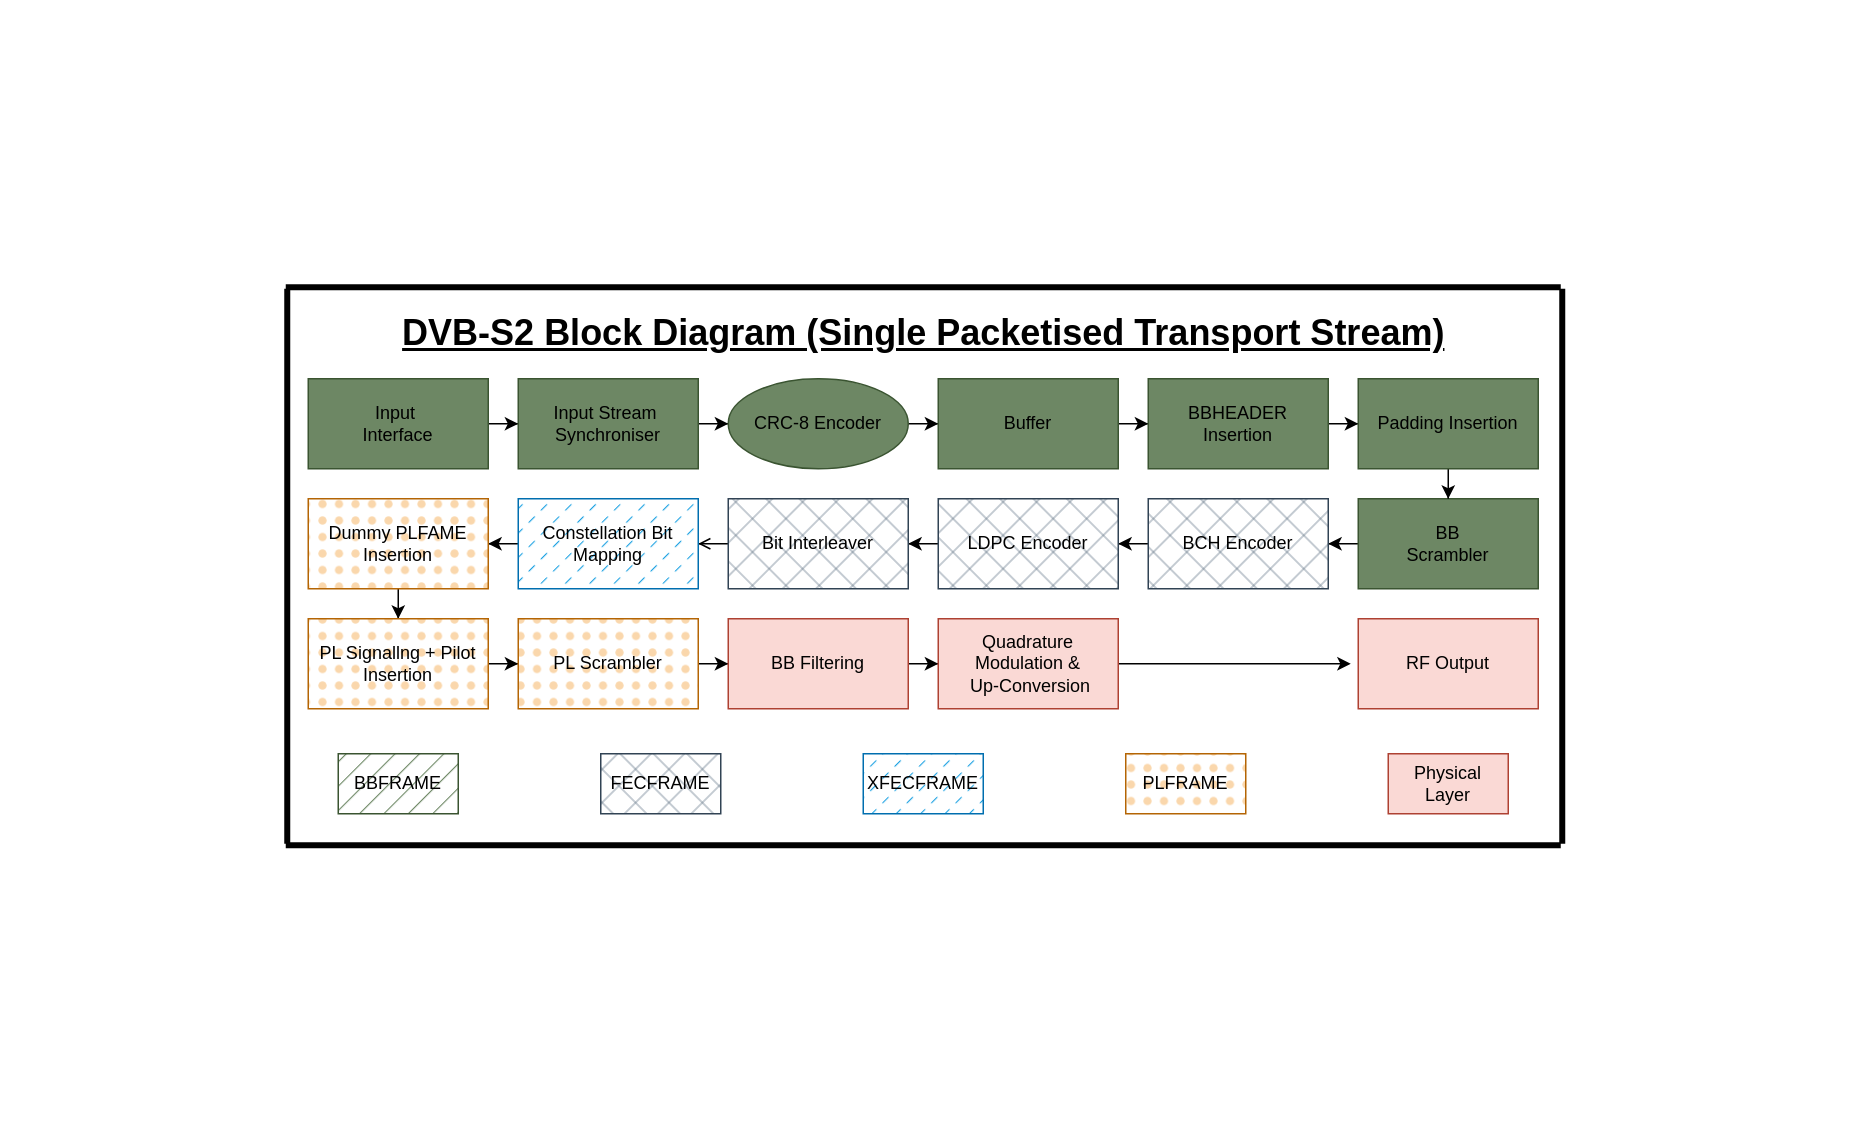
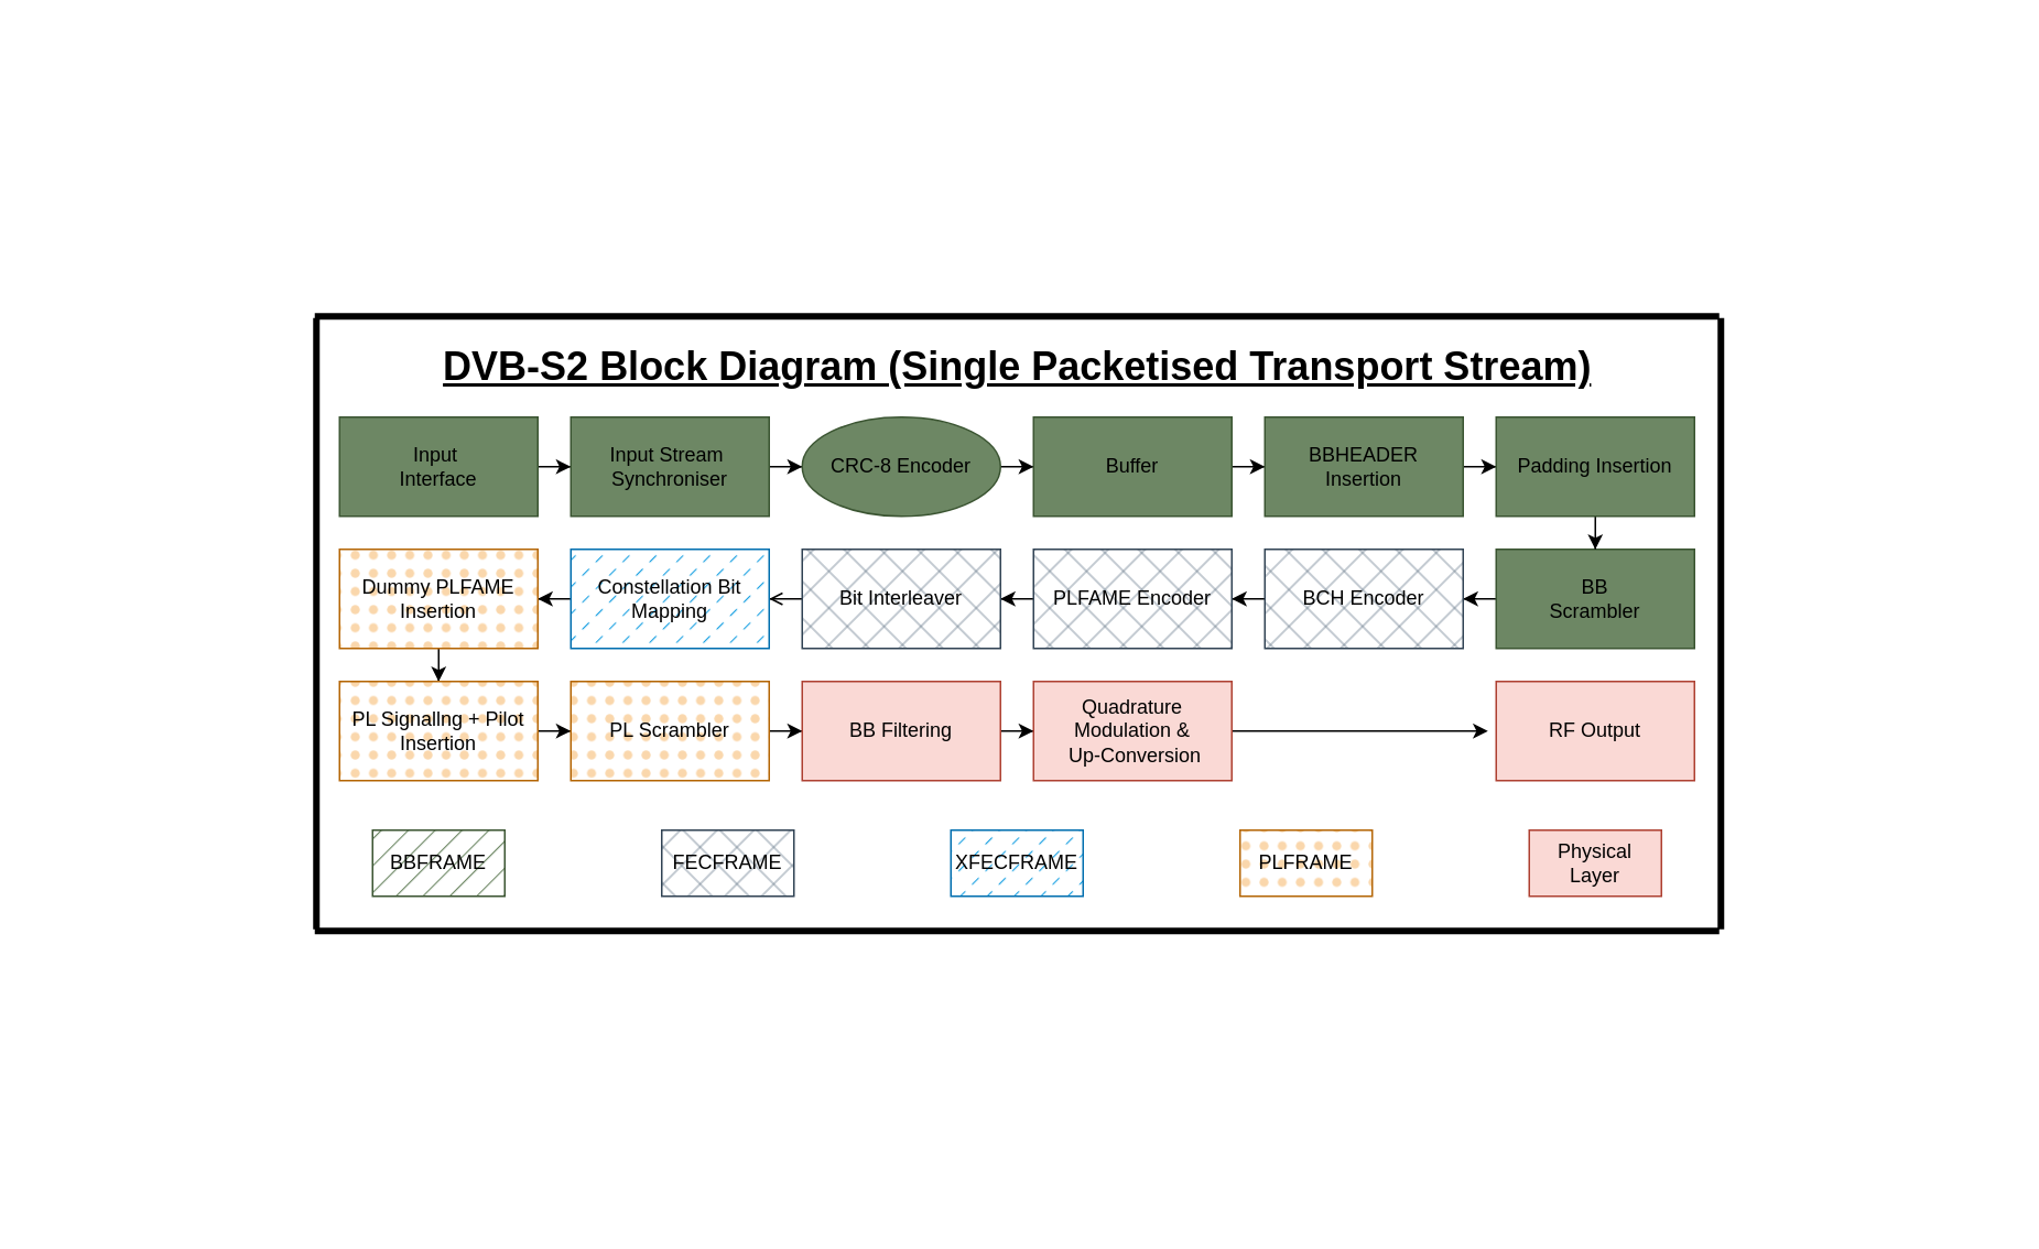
- <mxCell id="21" value="LDPC Encoder" style="rounded=0;whiteSpace=wrap;html=1;fillColor=#647687;fontColor=#000000;strokeColor=#314354;fillStyle=cross-hatch;labelBorderColor=none;textShadow=0;" parent="1" vertex="1"><mxGeometry x="625" y="332" width="120" height="60" as="geometry" /></mxCell>
+ <mxCell id="21" value="PLFAME Encoder" style="rounded=0;whiteSpace=wrap;html=1;fillColor=#647687;fontColor=#000000;strokeColor=#314354;fillStyle=cross-hatch;labelBorderColor=none;textShadow=0;" parent="1" vertex="1"><mxGeometry x="625" y="332" width="120" height="60" as="geometry" /></mxCell>
